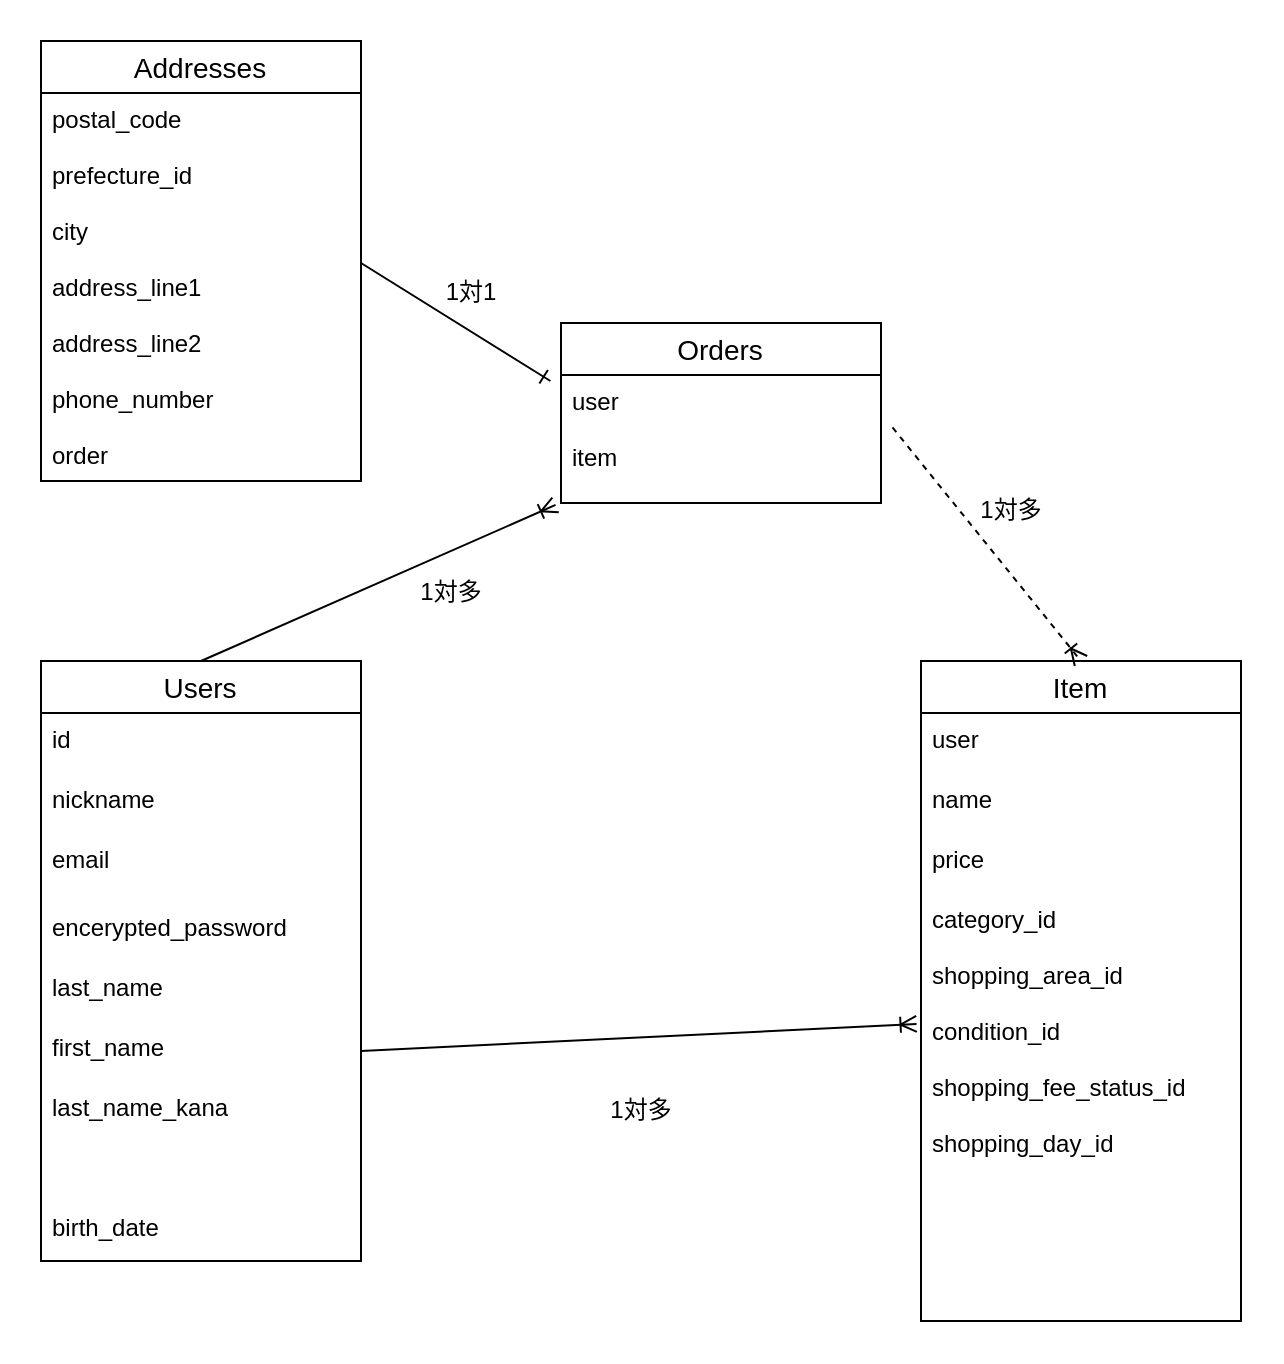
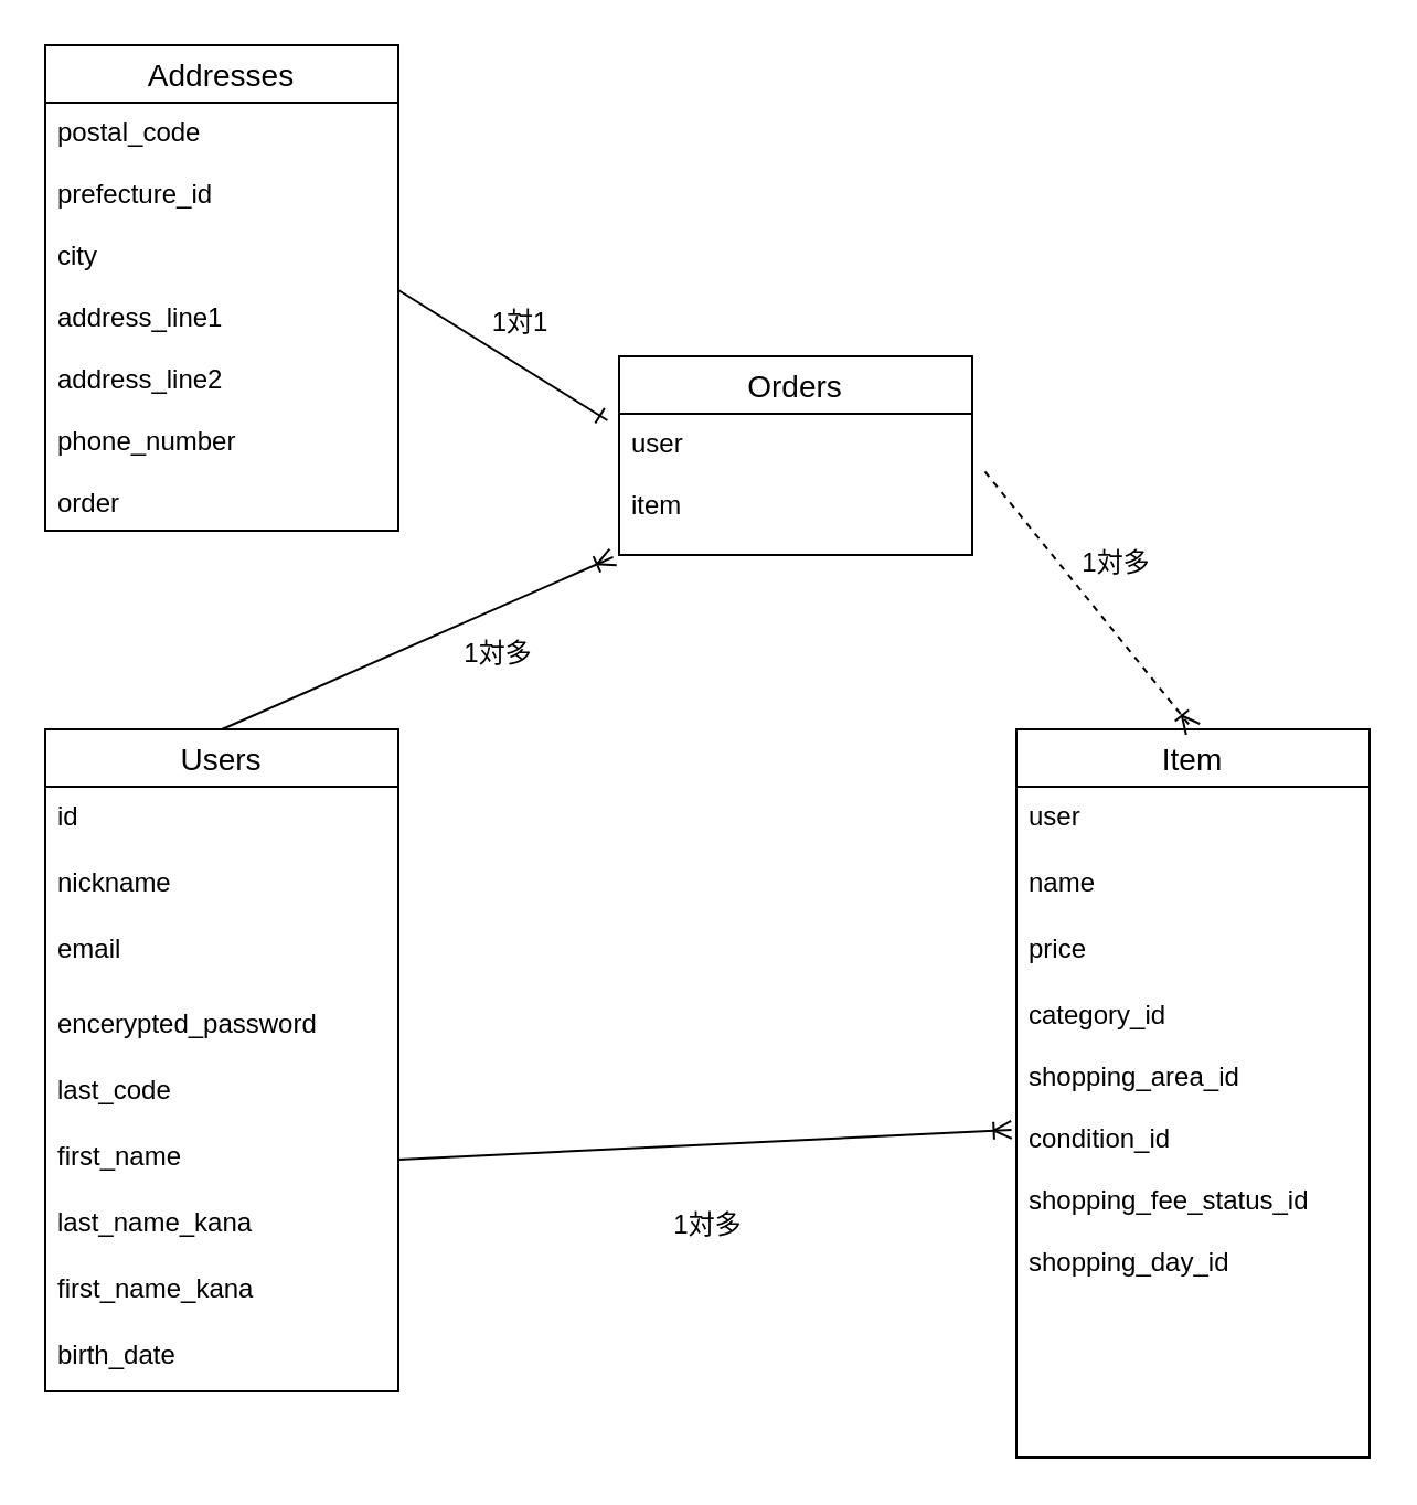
- <mxCell id="16" value="last_name" style="text;strokeColor=none;fillColor=none;spacingLeft=4;spacingRight=4;overflow=hidden;rotatable=0;points=[[0,0.5],[1,0.5]];portConstraint=eastwest;fontSize=12;" vertex="1" parent="1"><mxGeometry x="20" y="480" width="160" height="70" as="geometry" /></mxCell>
+ <mxCell id="16" value="last_code" style="text;strokeColor=none;fillColor=none;spacingLeft=4;spacingRight=4;overflow=hidden;rotatable=0;points=[[0,0.5],[1,0.5]];portConstraint=eastwest;fontSize=12;" vertex="1" parent="1"><mxGeometry x="20" y="480" width="160" height="70" as="geometry" /></mxCell>
+ <mxCell id="19" value="first_name_kana" style="text;strokeColor=none;fillColor=none;spacingLeft=4;spacingRight=4;overflow=hidden;rotatable=0;points=[[0,0.5],[1,0.5]];portConstraint=eastwest;fontSize=12;" vertex="1" parent="1"><mxGeometry x="20" y="570" width="160" height="30" as="geometry" /></mxCell>
